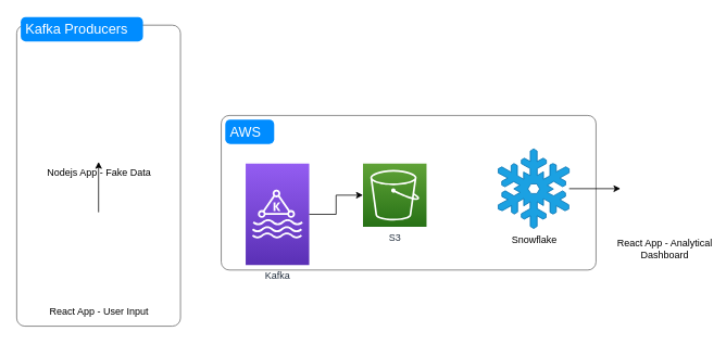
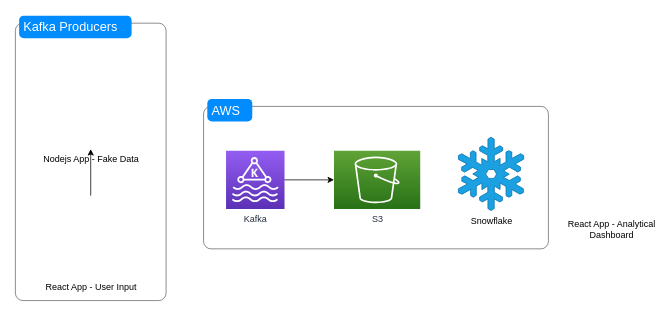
- <mxCell id="3" value="AWS" style="shape=rect;strokeColor=none;fillColor=#008cff;strokeWidth=1;dashed=0;rounded=1;arcSize=20;fontColor=#ffffff;fontSize=17;spacing=2;spacingTop=-2;align=left;autosize=1;spacingLeft=4;resizeWidth=0;resizeHeight=0;perimeter=none;" vertex="1" parent="2"><mxGeometry x="5" y="15" width="60" height="30" as="geometry" /></mxCell>
+ <mxCell id="3" value="AWS" style="shape=rect;strokeColor=none;fillColor=#008cff;strokeWidth=1;dashed=0;rounded=1;arcSize=20;fontColor=#ffffff;fontSize=17;spacing=2;spacingTop=-2;align=left;autosize=1;spacingLeft=4;resizeWidth=0;resizeHeight=0;perimeter=none;" vertex="1" parent="2"><mxGeometry x="5" width="60" height="30" as="geometry" /></mxCell>
- <mxCell id="14" style="edgeStyle=orthogonalEdgeStyle;rounded=0;orthogonalLoop=1;jettySize=auto;html=1;" edge="1" parent="1" source="4" target="13"><mxGeometry relative="1" as="geometry" /></mxCell>
- <mxCell id="5" value="S3" style="points=[[0,0,0],[0.25,0,0],[0.5,0,0],[0.75,0,0],[1,0,0],[0,1,0],[0.25,1,0],[0.5,1,0],[0.75,1,0],[1,1,0],[0,0.25,0],[0,0.5,0],[0,0.75,0],[1,0.25,0],[1,0.5,0],[1,0.75,0]];outlineConnect=0;fontColor=#232F3E;gradientColor=#60A337;gradientDirection=north;fillColor=#277116;strokeColor=#ffffff;dashed=0;verticalLabelPosition=bottom;verticalAlign=top;align=center;html=1;fontSize=12;fontStyle=0;aspect=fixed;shape=mxgraph.aws4.resourceIcon;resIcon=mxgraph.aws4.s3;" vertex="1" parent="2"><mxGeometry x="174" y="69" width="78" height="78" as="geometry" /></mxCell>
+ <mxCell id="5" value="S3" style="points=[[0,0,0],[0.25,0,0],[0.5,0,0],[0.75,0,0],[1,0,0],[0,1,0],[0.25,1,0],[0.5,1,0],[0.75,1,0],[1,1,0],[0,0.25,0],[0,0.5,0],[0,0.75,0],[1,0.25,0],[1,0.5,0],[1,0.75,0]];outlineConnect=0;fontColor=#232F3E;gradientColor=#60A337;gradientDirection=north;fillColor=#277116;strokeColor=#ffffff;dashed=0;verticalLabelPosition=bottom;verticalAlign=top;align=center;html=1;fontSize=12;fontStyle=0;aspect=fixed;shape=mxgraph.aws4.resourceIcon;resIcon=mxgraph.aws4.s3;" vertex="1" parent="2"><mxGeometry x="174" y="69" width="115" height="78" as="geometry" /></mxCell>
- <mxCell id="6" value="Kafka" style="points=[[0,0,0],[0.25,0,0],[0.5,0,0],[0.75,0,0],[1,0,0],[0,1,0],[0.25,1,0],[0.5,1,0],[0.75,1,0],[1,1,0],[0,0.25,0],[0,0.5,0],[0,0.75,0],[1,0.25,0],[1,0.5,0],[1,0.75,0]];outlineConnect=0;fontColor=#232F3E;gradientColor=#945DF2;gradientDirection=north;fillColor=#5A30B5;strokeColor=#ffffff;dashed=0;verticalLabelPosition=bottom;verticalAlign=top;align=center;html=1;fontSize=12;fontStyle=0;aspect=fixed;shape=mxgraph.aws4.resourceIcon;resIcon=mxgraph.aws4.managed_streaming_for_kafka;" vertex="1" parent="2"><mxGeometry x="30" y="69" width="78" height="125" as="geometry" /></mxCell>
+ <mxCell id="6" value="Kafka" style="points=[[0,0,0],[0.25,0,0],[0.5,0,0],[0.75,0,0],[1,0,0],[0,1,0],[0.25,1,0],[0.5,1,0],[0.75,1,0],[1,1,0],[0,0.25,0],[0,0.5,0],[0,0.75,0],[1,0.25,0],[1,0.5,0],[1,0.75,0]];outlineConnect=0;fontColor=#232F3E;gradientColor=#945DF2;gradientDirection=north;fillColor=#5A30B5;strokeColor=#ffffff;dashed=0;verticalLabelPosition=bottom;verticalAlign=top;align=center;html=1;fontSize=12;fontStyle=0;aspect=fixed;shape=mxgraph.aws4.resourceIcon;resIcon=mxgraph.aws4.managed_streaming_for_kafka;" vertex="1" parent="2"><mxGeometry x="30" y="69" width="78" height="78" as="geometry" /></mxCell>
